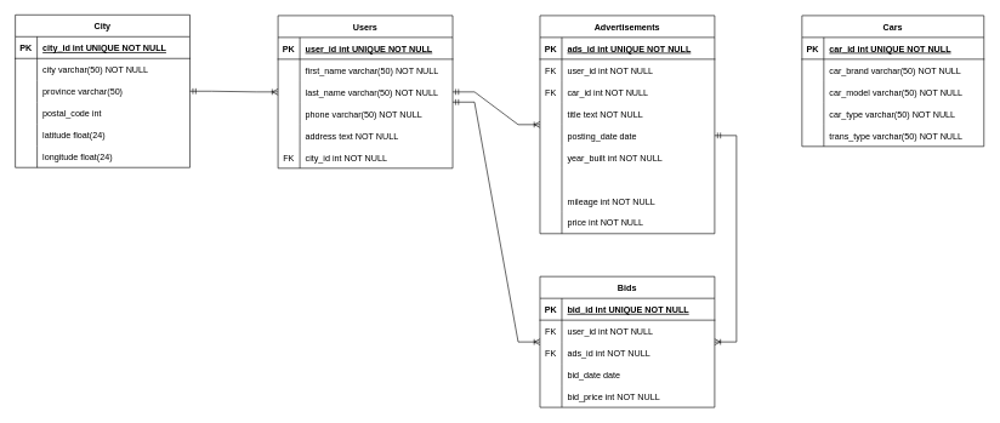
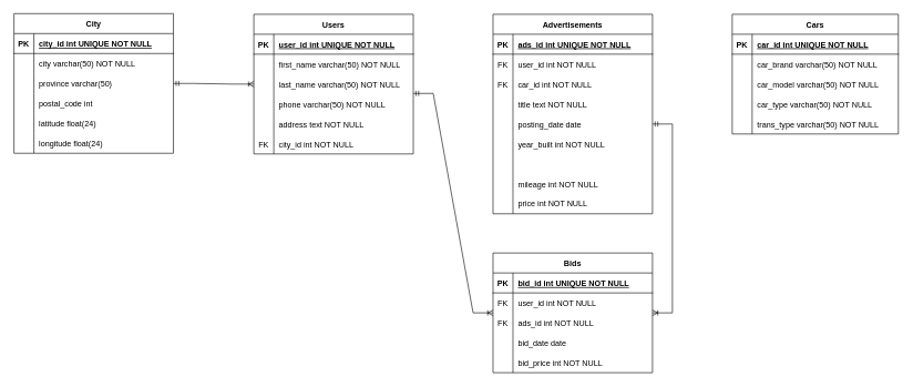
- <mxCell id="64" value="" style="edgeStyle=entityRelationEdgeStyle;fontSize=12;html=1;endArrow=ERoneToMany;startArrow=ERmandOne;rounded=0;" parent="1" source="29" target="2" edge="1"><mxGeometry width="100" height="100" relative="1" as="geometry"><mxPoint x="791" y="290" as="sourcePoint" /><mxPoint x="891" y="190" as="targetPoint" /></mxGeometry></mxCell>
